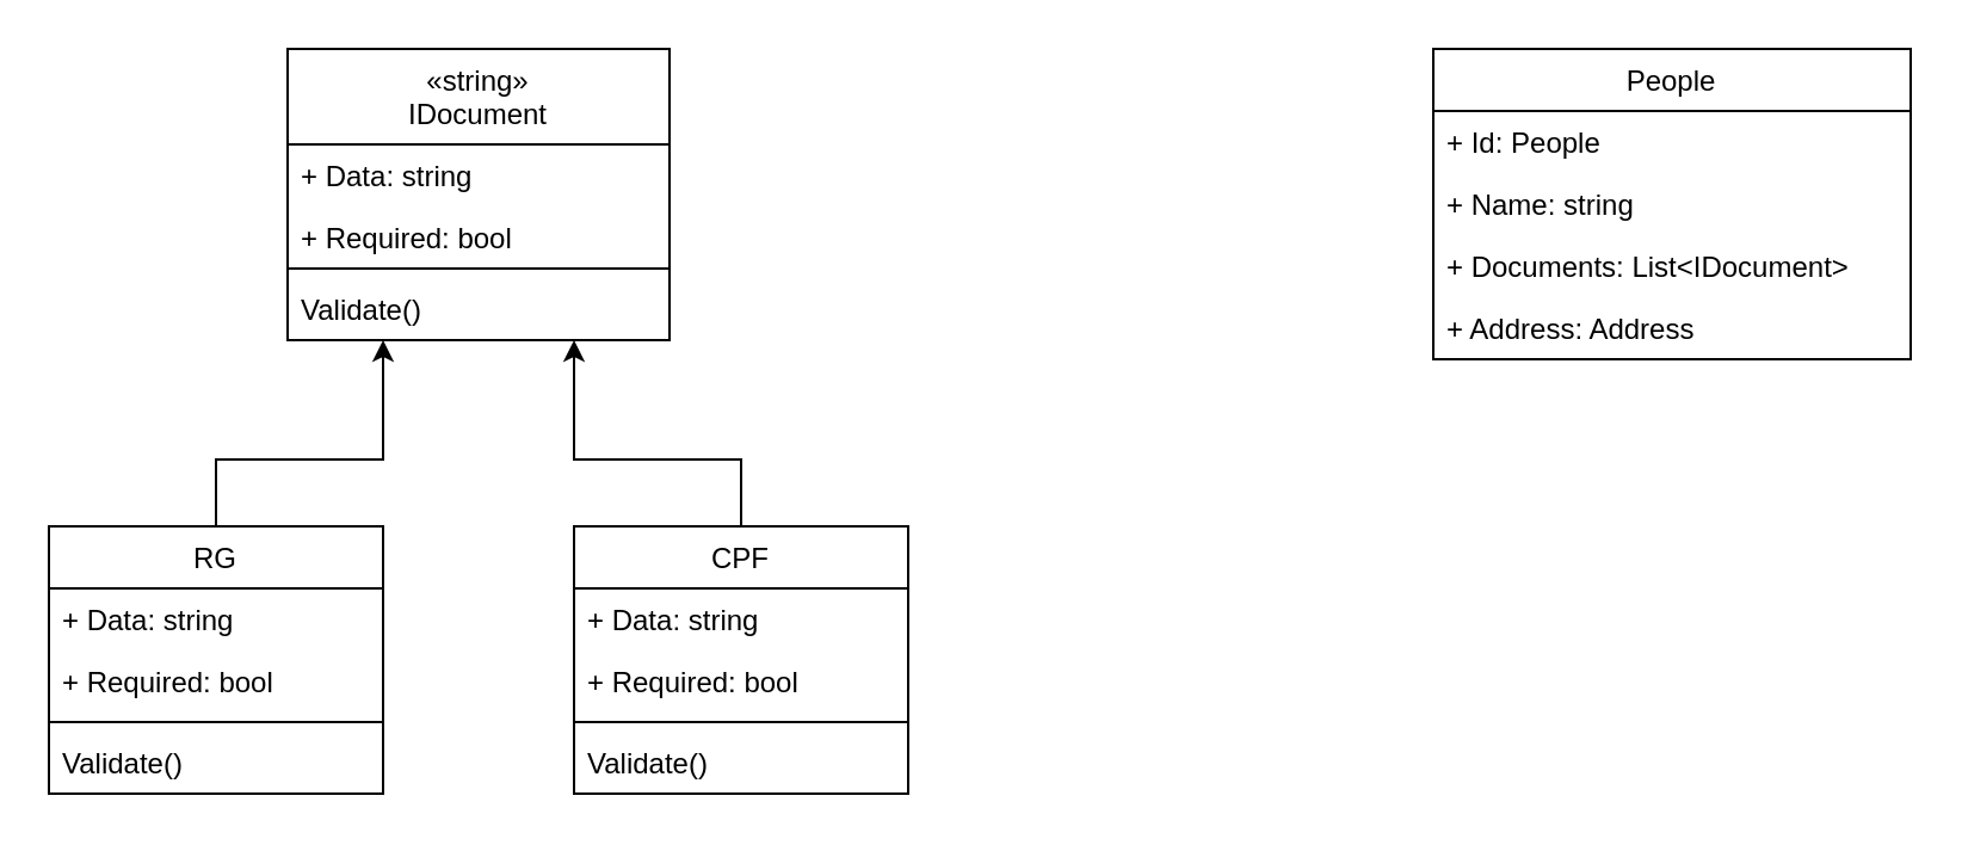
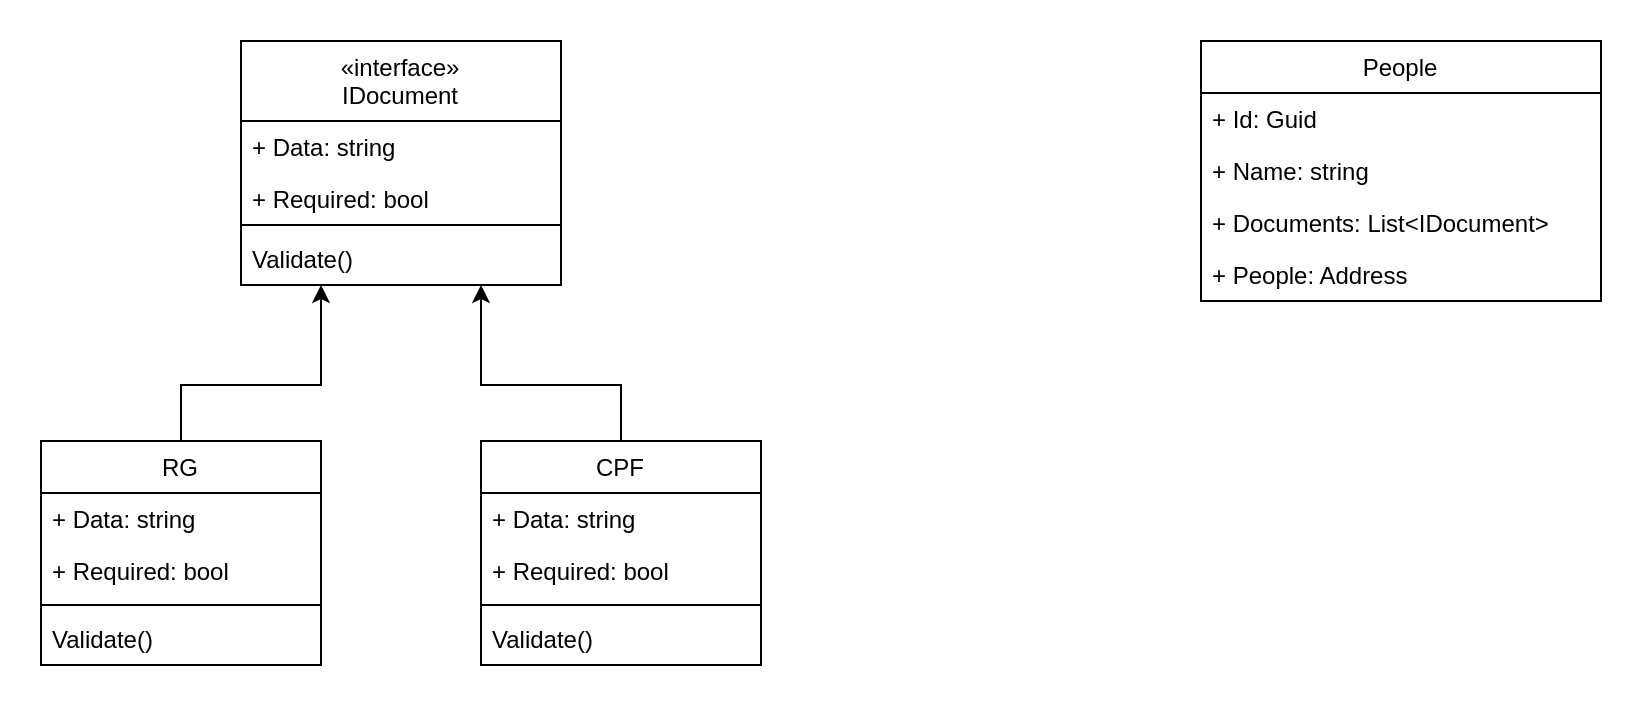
- <mxCell id="7" value="«string»&#10;IDocument" style="swimlane;fontStyle=0;childLayout=stackLayout;horizontal=1;startSize=40;fillColor=none;horizontalStack=0;resizeParent=1;resizeParentMax=0;resizeLast=0;collapsible=1;marginBottom=0;" vertex="1" parent="1"><mxGeometry x="120" y="20" width="160" height="122" as="geometry" /></mxCell>
+ <mxCell id="7" value="«interface»&#10;IDocument" style="swimlane;fontStyle=0;childLayout=stackLayout;horizontal=1;startSize=40;fillColor=none;horizontalStack=0;resizeParent=1;resizeParentMax=0;resizeLast=0;collapsible=1;marginBottom=0;" vertex="1" parent="1"><mxGeometry x="120" y="20" width="160" height="122" as="geometry" /></mxCell>
- <mxCell id="3" value="+ Id: People" style="text;strokeColor=none;fillColor=none;align=left;verticalAlign=top;spacingLeft=4;spacingRight=4;overflow=hidden;rotatable=0;points=[[0,0.5],[1,0.5]];portConstraint=eastwest;" vertex="1" parent="2"><mxGeometry y="26" width="200" height="26" as="geometry" /></mxCell>
+ <mxCell id="3" value="+ Id: Guid" style="text;strokeColor=none;fillColor=none;align=left;verticalAlign=top;spacingLeft=4;spacingRight=4;overflow=hidden;rotatable=0;points=[[0,0.5],[1,0.5]];portConstraint=eastwest;" vertex="1" parent="2"><mxGeometry y="26" width="200" height="26" as="geometry" /></mxCell>
- <mxCell id="6" value="+ Address: Address" style="text;strokeColor=none;fillColor=none;align=left;verticalAlign=top;spacingLeft=4;spacingRight=4;overflow=hidden;rotatable=0;points=[[0,0.5],[1,0.5]];portConstraint=eastwest;" vertex="1" parent="2"><mxGeometry y="104" width="200" height="26" as="geometry" /></mxCell>
+ <mxCell id="6" value="+ People: Address" style="text;strokeColor=none;fillColor=none;align=left;verticalAlign=top;spacingLeft=4;spacingRight=4;overflow=hidden;rotatable=0;points=[[0,0.5],[1,0.5]];portConstraint=eastwest;" vertex="1" parent="2"><mxGeometry y="104" width="200" height="26" as="geometry" /></mxCell>
